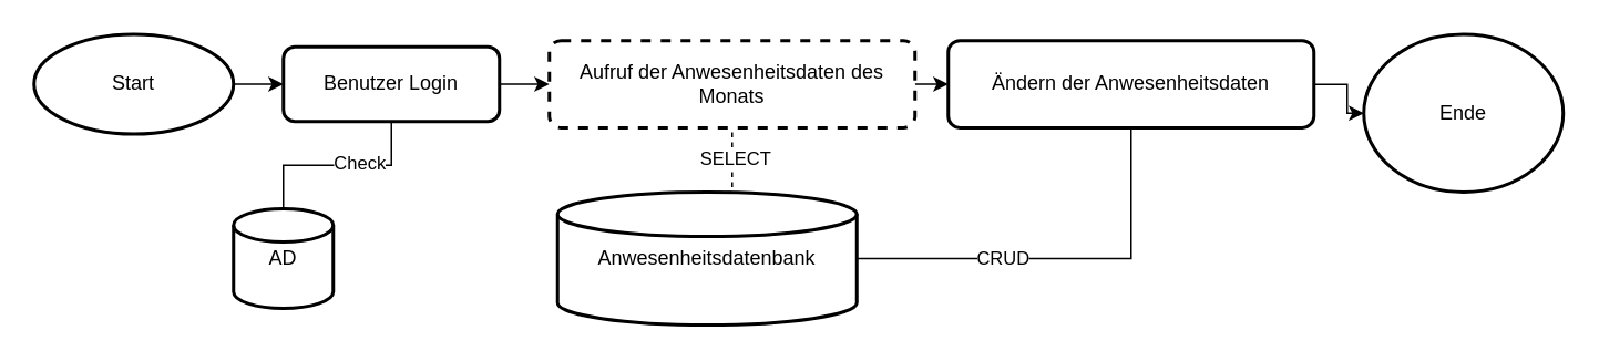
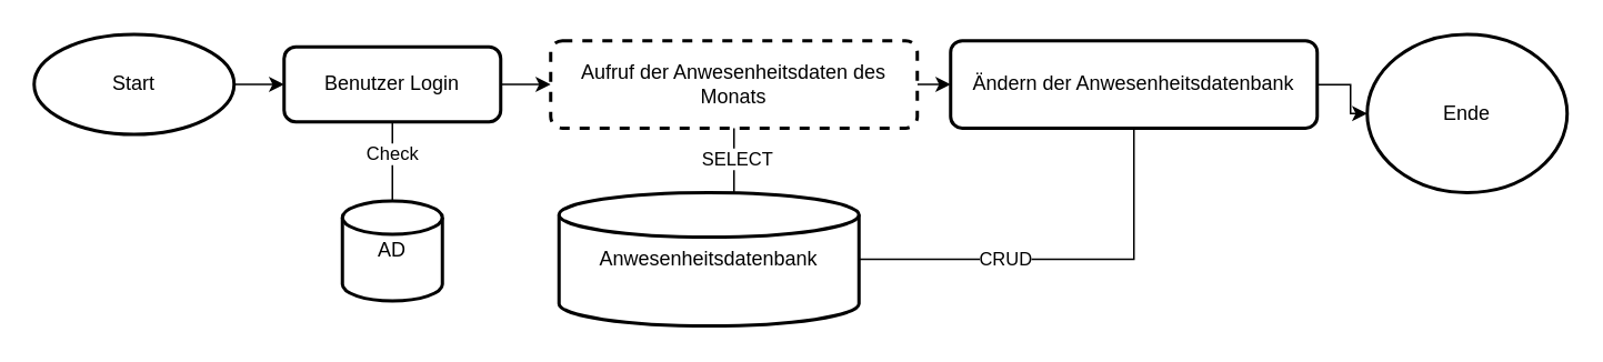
- <mxCell id="16" value="Ändern der Anwesenheitsdaten" style="rounded=1;whiteSpace=wrap;html=1;absoluteArcSize=1;arcSize=14;strokeWidth=2;" vertex="1" parent="1"><mxGeometry x="570" y="23.75" width="220" height="52.5" as="geometry" /></mxCell>
+ <mxCell id="16" value="Ändern der Anwesenheitsdatenbank" style="rounded=1;whiteSpace=wrap;html=1;absoluteArcSize=1;arcSize=14;strokeWidth=2;" vertex="1" parent="1"><mxGeometry x="570" y="23.75" width="220" height="52.5" as="geometry" /></mxCell>
- <mxCell id="10" style="edgeStyle=orthogonalEdgeStyle;rounded=0;orthogonalLoop=1;jettySize=auto;html=1;exitX=0.5;exitY=0;exitDx=0;exitDy=0;exitPerimeter=0;endArrow=none;endFill=0;dashed=1;" edge="1" parent="1" source="14" target="9"><mxGeometry relative="1" as="geometry"><Array as="points"><mxPoint x="440" y="100" /><mxPoint x="440" y="100" /></Array></mxGeometry></mxCell>
+ <mxCell id="10" style="edgeStyle=orthogonalEdgeStyle;rounded=0;orthogonalLoop=1;jettySize=auto;html=1;exitX=0.5;exitY=0;exitDx=0;exitDy=0;exitPerimeter=0;endArrow=none;endFill=0;" edge="1" parent="1" source="14" target="9"><mxGeometry relative="1" as="geometry"><Array as="points"><mxPoint x="440" y="100" /><mxPoint x="440" y="100" /></Array></mxGeometry></mxCell>
- <mxCell id="17" value="AD" style="strokeWidth=2;html=1;shape=mxgraph.flowchart.database;whiteSpace=wrap;" vertex="1" parent="1"><mxGeometry x="140" y="125" width="60" height="60" as="geometry" /></mxCell>
+ <mxCell id="17" value="AD" style="strokeWidth=2;html=1;shape=mxgraph.flowchart.database;whiteSpace=wrap;" vertex="1" parent="1"><mxGeometry x="205" y="120" width="60" height="60" as="geometry" /></mxCell>
